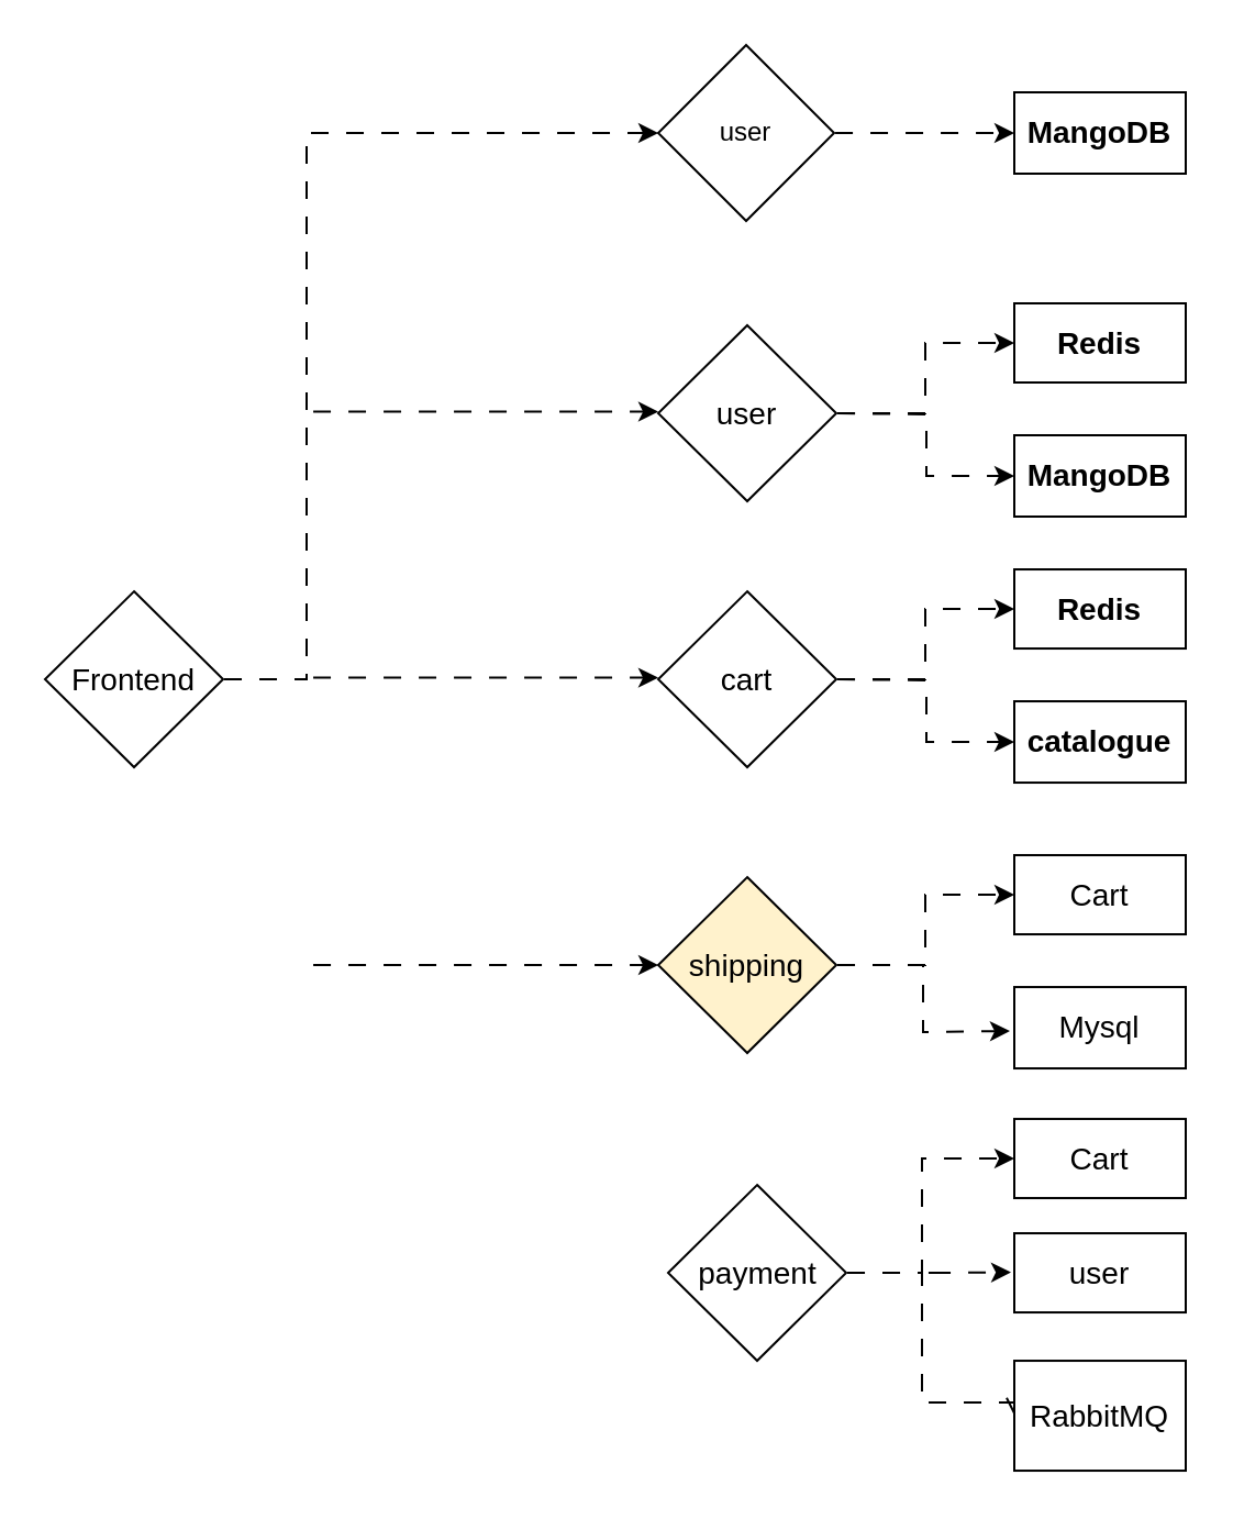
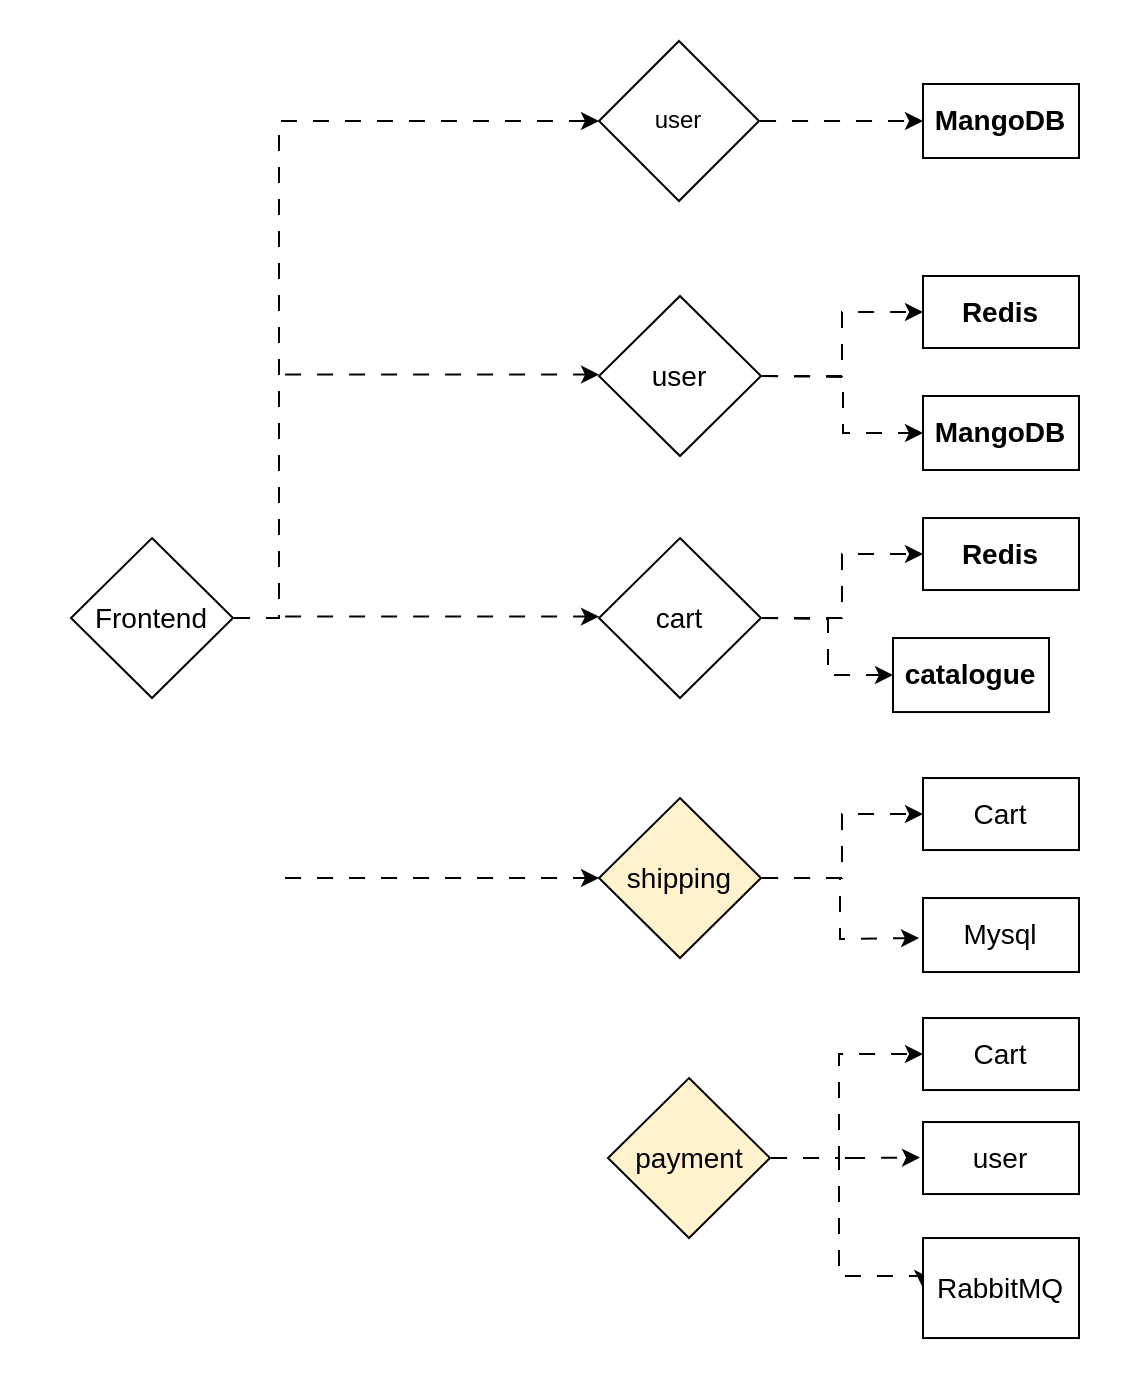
- <mxCell id="14" value="Frontend" style="rhombus;whiteSpace=wrap;html=1;shadow=0;fontSize=14;" parent="1" vertex="1"><mxGeometry x="20" y="268.52" width="81" height="80" as="geometry" /></mxCell>
+ <mxCell id="14" value="Frontend" style="rhombus;whiteSpace=wrap;html=1;shadow=0;fontSize=14;" parent="1" vertex="1"><mxGeometry x="35" y="268.52" width="81" height="80" as="geometry" /></mxCell>
- <mxCell id="20" value="&lt;span style=&quot;font-weight: 700;&quot;&gt;catalogue&lt;/span&gt;" style="whiteSpace=wrap;html=1;shadow=0;fontSize=14;" parent="1" vertex="1"><mxGeometry x="461" y="318.52" width="78" height="37" as="geometry" /></mxCell>
+ <mxCell id="20" value="&lt;span style=&quot;font-weight: 700;&quot;&gt;catalogue&lt;/span&gt;" style="whiteSpace=wrap;html=1;shadow=0;fontSize=14;" parent="1" vertex="1"><mxGeometry x="446" y="318.52" width="78" height="37" as="geometry" /></mxCell>
- <mxCell id="9" value="payment" style="rhombus;whiteSpace=wrap;html=1;shadow=0;fontSize=14;" parent="1" vertex="1"><mxGeometry x="303.5" y="538.52" width="81" height="80" as="geometry" /></mxCell>
+ <mxCell id="9" value="payment" style="rhombus;whiteSpace=wrap;html=1;shadow=0;fontSize=14;fillColor=#fff2cc;" parent="1" vertex="1"><mxGeometry x="303.5" y="538.52" width="81" height="80" as="geometry" /></mxCell>
- <mxCell id="8" style="edgeStyle=orthogonalEdgeStyle;rounded=0;orthogonalLoop=1;jettySize=auto;html=1;entryX=0;entryY=0.5;entryDx=0;entryDy=0;flowAnimation=1;shadow=0;fontSize=14;endArrow=open;" parent="1" source="9" target="11" edge="1"><mxGeometry relative="1" as="geometry"><Array as="points"><mxPoint x="419" y="578.52" /><mxPoint x="419" y="637.52" /></Array></mxGeometry></mxCell>
+ <mxCell id="8" style="edgeStyle=orthogonalEdgeStyle;rounded=0;orthogonalLoop=1;jettySize=auto;html=1;entryX=0;entryY=0.5;entryDx=0;entryDy=0;flowAnimation=1;shadow=0;fontSize=14;" parent="1" source="9" target="11" edge="1"><mxGeometry relative="1" as="geometry"><Array as="points"><mxPoint x="419" y="578.52" /><mxPoint x="419" y="637.52" /></Array></mxGeometry></mxCell>
